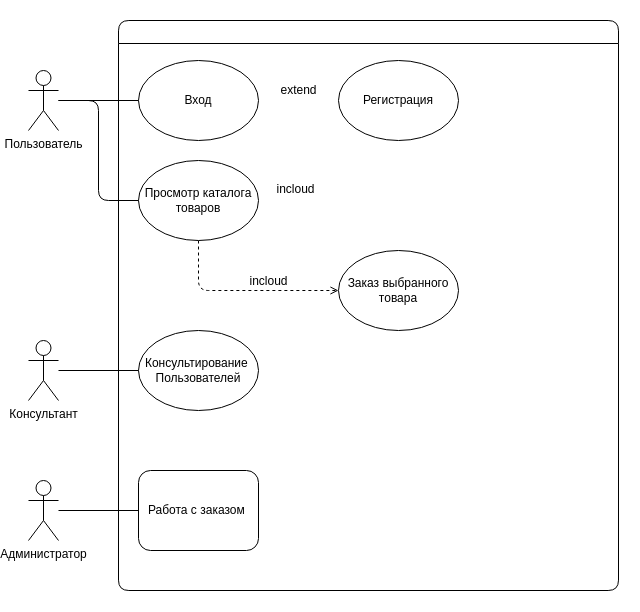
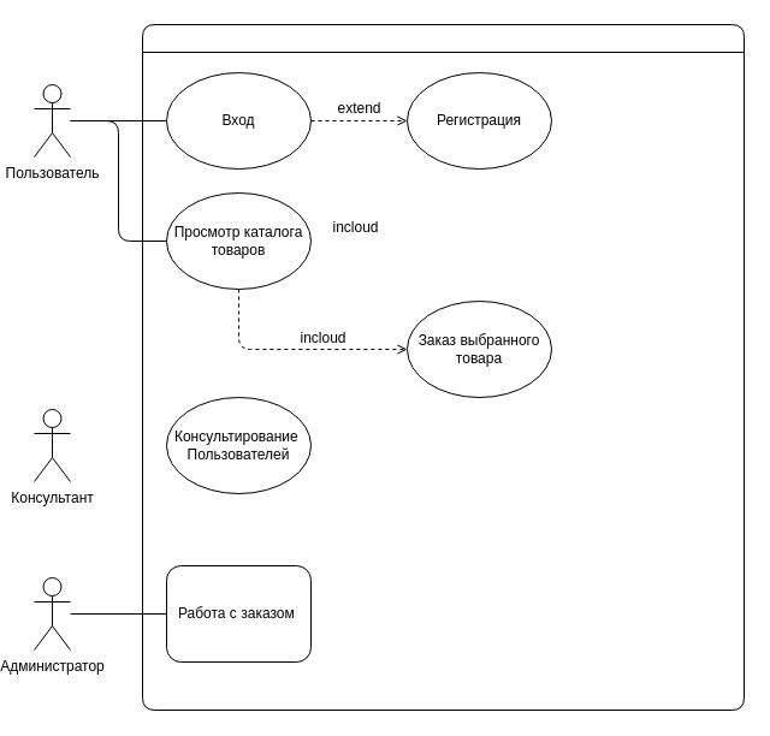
+ <mxCell id="3" style="edgeStyle=orthogonalEdgeStyle;rounded=1;orthogonalLoop=1;jettySize=auto;html=1;entryX=0;entryY=0.5;entryDx=0;entryDy=0;endArrow=open;endFill=0;dashed=1;" edge="1" parent="2" source="4" target="5"><mxGeometry relative="1" as="geometry" /></mxCell>
- <mxCell id="17" style="edgeStyle=orthogonalEdgeStyle;rounded=1;orthogonalLoop=1;jettySize=auto;html=1;entryX=0;entryY=0.5;entryDx=0;entryDy=0;endArrow=none;endFill=0;" edge="1" parent="1" source="18" target="11"><mxGeometry relative="1" as="geometry" /></mxCell>
